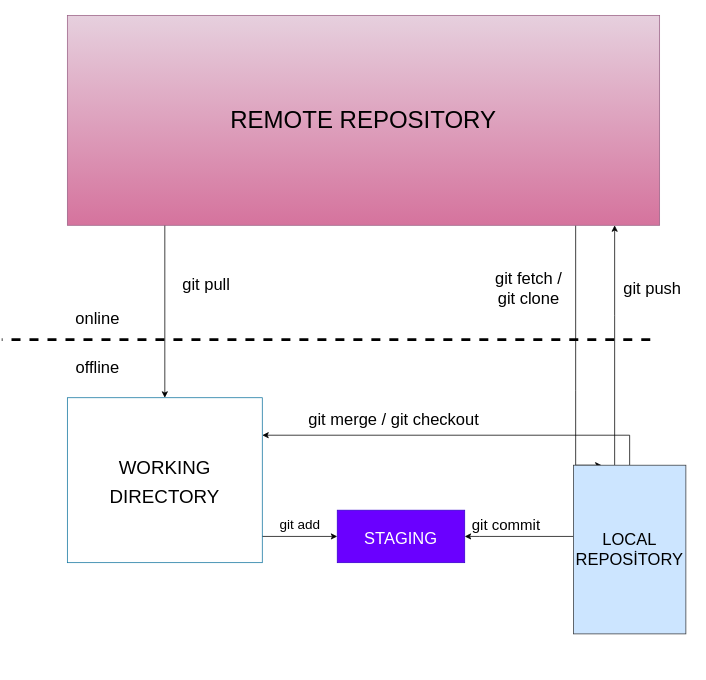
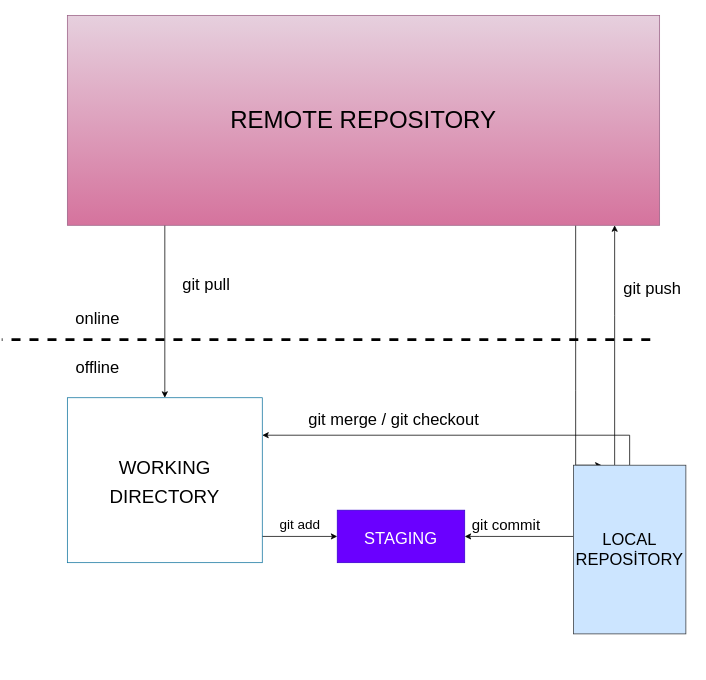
- <mxCell id="14" value="git fetch /&lt;br&gt;git clone" style="text;html=1;align=center;verticalAlign=middle;resizable=0;points=[];autosize=1;strokeColor=none;fillColor=none;fontSize=22;" vertex="1" parent="1"><mxGeometry x="580" y="350" width="110" height="70" as="geometry" /></mxCell>
